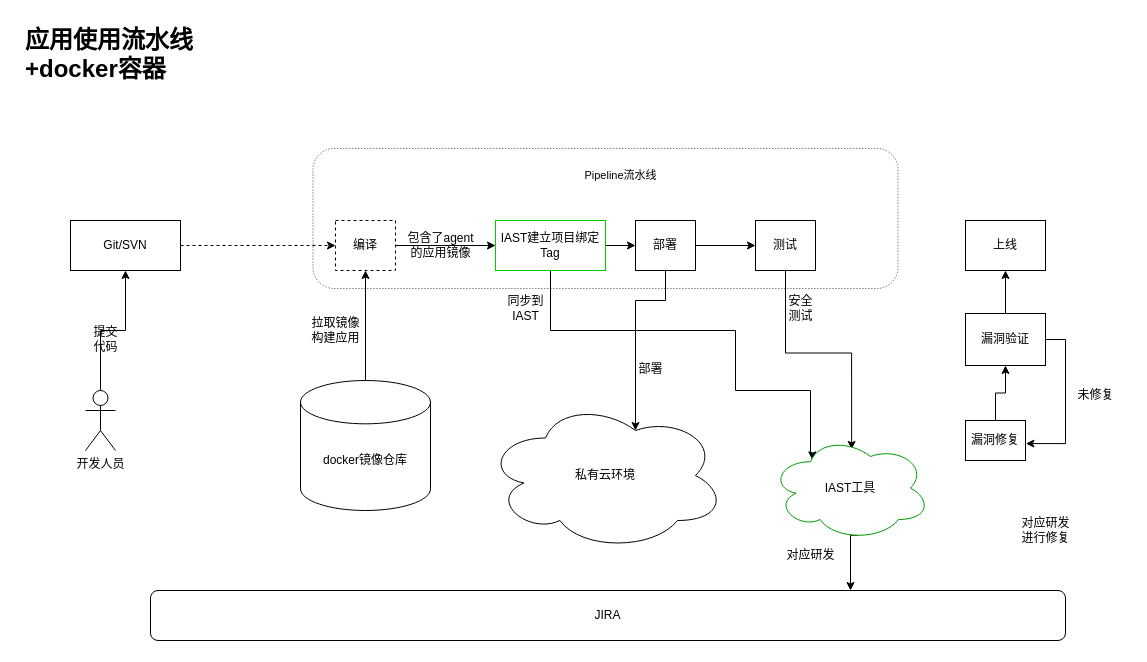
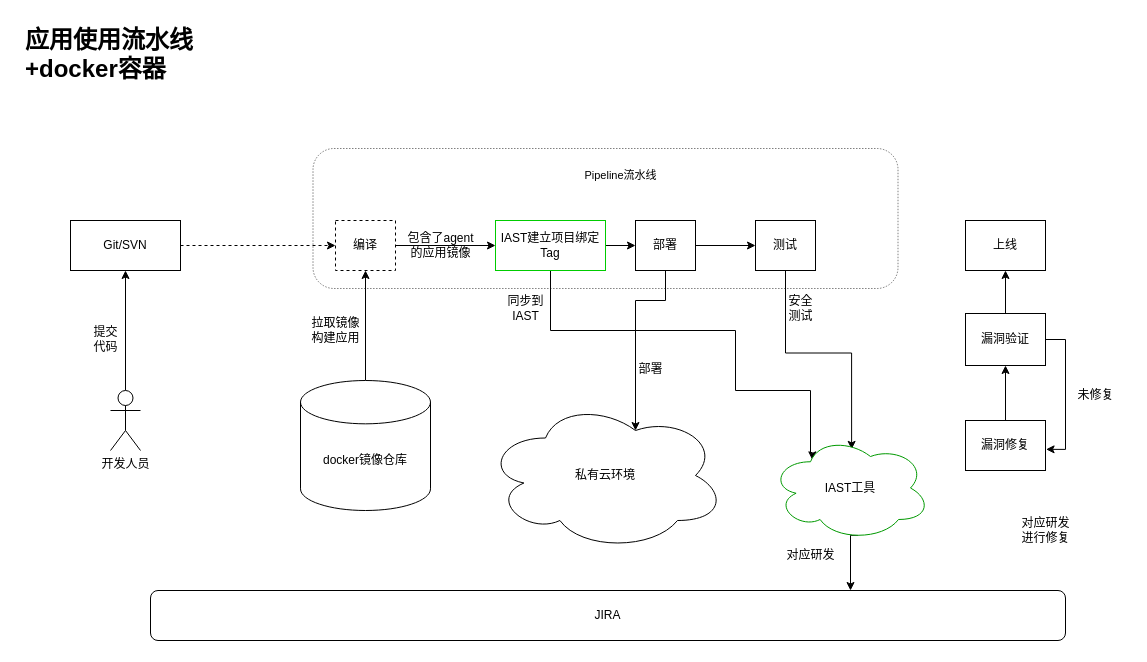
- <mxCell id="7" value="开发人员" style="shape=umlActor;verticalLabelPosition=bottom;verticalAlign=top;html=1;outlineConnect=0;" vertex="1" parent="1"><mxGeometry x="85" y="390" width="30" height="60" as="geometry" /></mxCell>
+ <mxCell id="7" value="开发人员" style="shape=umlActor;verticalLabelPosition=bottom;verticalAlign=top;html=1;outlineConnect=0;" vertex="1" parent="1"><mxGeometry x="110" y="390" width="30" height="60" as="geometry" /></mxCell>
- <mxCell id="35" value="漏洞修复" style="whiteSpace=wrap;html=1;" vertex="1" parent="1"><mxGeometry x="965" y="420" width="60" height="40" as="geometry" /></mxCell>
+ <mxCell id="35" value="漏洞修复" style="whiteSpace=wrap;html=1;" vertex="1" parent="1"><mxGeometry x="965" y="420" width="80" height="50" as="geometry" /></mxCell>
